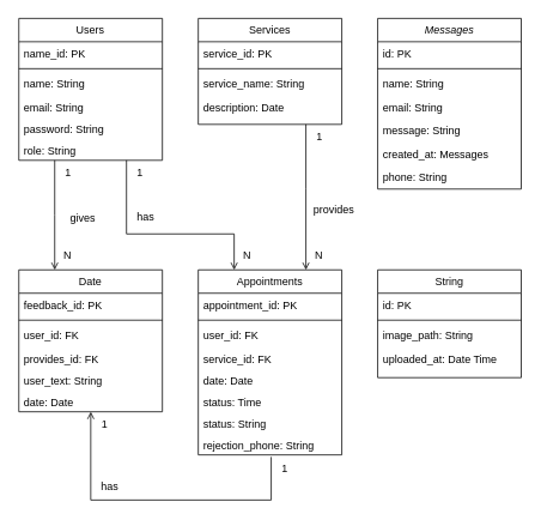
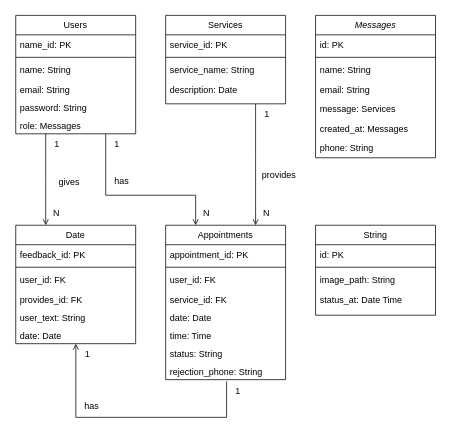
- <mxCell id="12" value="message: String" style="text;align=left;verticalAlign=top;spacingLeft=4;spacingRight=4;overflow=hidden;rotatable=0;points=[[0,0.5],[1,0.5]];portConstraint=eastwest;" vertex="1" parent="7"><mxGeometry y="112" width="160" height="26" as="geometry" /></mxCell>
+ <mxCell id="12" value="message: Services" style="text;align=left;verticalAlign=top;spacingLeft=4;spacingRight=4;overflow=hidden;rotatable=0;points=[[0,0.5],[1,0.5]];portConstraint=eastwest;" vertex="1" parent="7"><mxGeometry y="112" width="160" height="26" as="geometry" /></mxCell>
- <mxCell id="26" value="role: String" style="text;align=left;verticalAlign=top;spacingLeft=4;spacingRight=4;overflow=hidden;rotatable=0;points=[[0,0.5],[1,0.5]];portConstraint=eastwest;" vertex="1" parent="20"><mxGeometry y="134" width="160" height="24" as="geometry" /></mxCell>
+ <mxCell id="26" value="role: Messages" style="text;align=left;verticalAlign=top;spacingLeft=4;spacingRight=4;overflow=hidden;rotatable=0;points=[[0,0.5],[1,0.5]];portConstraint=eastwest;" vertex="1" parent="20"><mxGeometry y="134" width="160" height="24" as="geometry" /></mxCell>
- <mxCell id="19" value="uploaded_at: Date Time" style="text;align=left;verticalAlign=top;spacingLeft=4;spacingRight=4;overflow=hidden;rotatable=0;points=[[0,0.5],[1,0.5]];portConstraint=eastwest;" vertex="1" parent="15"><mxGeometry y="86" width="160" height="26" as="geometry" /></mxCell>
+ <mxCell id="19" value="status_at: Date Time" style="text;align=left;verticalAlign=top;spacingLeft=4;spacingRight=4;overflow=hidden;rotatable=0;points=[[0,0.5],[1,0.5]];portConstraint=eastwest;" vertex="1" parent="15"><mxGeometry y="86" width="160" height="26" as="geometry" /></mxCell>
- <mxCell id="33" value="status: Time" style="text;align=left;verticalAlign=top;spacingLeft=4;spacingRight=4;overflow=hidden;rotatable=0;points=[[0,0.5],[1,0.5]];portConstraint=eastwest;" vertex="1" parent="27"><mxGeometry y="134" width="160" height="24" as="geometry" /></mxCell>
+ <mxCell id="33" value="time: Time" style="text;align=left;verticalAlign=top;spacingLeft=4;spacingRight=4;overflow=hidden;rotatable=0;points=[[0,0.5],[1,0.5]];portConstraint=eastwest;" vertex="1" parent="27"><mxGeometry y="134" width="160" height="24" as="geometry" /></mxCell>
